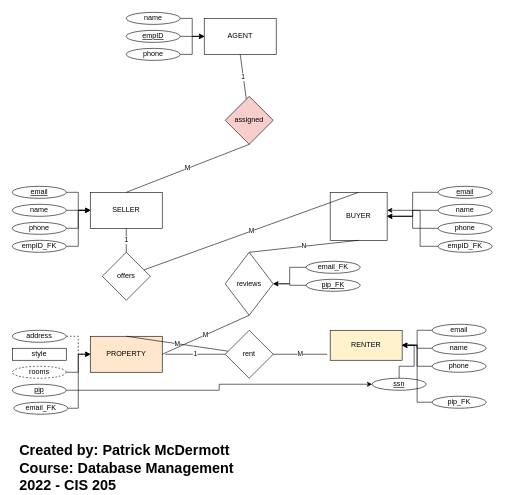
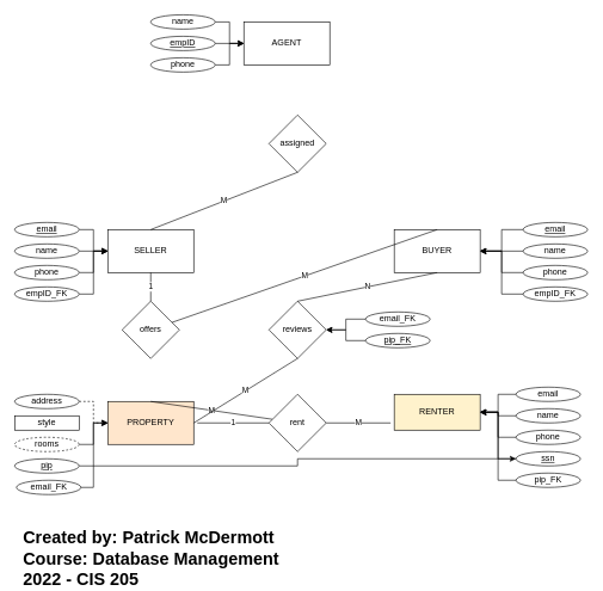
- <mxCell id="13" value="1" style="endArrow=none;html=1;rounded=0;exitX=0.5;exitY=1;exitDx=0;exitDy=0;" parent="1" source="3" target="14" edge="1"><mxGeometry width="50" height="50" relative="1" as="geometry"><mxPoint x="440" y="360" as="sourcePoint" /><mxPoint x="415" y="170" as="targetPoint" /></mxGeometry></mxCell>
- <mxCell id="14" value="assigned" style="rhombus;whiteSpace=wrap;html=1;fillColor=#f8cecc;" parent="1" vertex="1"><mxGeometry x="375" y="160" width="80" height="80" as="geometry" /></mxCell>
+ <mxCell id="14" value="assigned" style="rhombus;whiteSpace=wrap;html=1;" parent="1" vertex="1"><mxGeometry x="375" y="160" width="80" height="80" as="geometry" /></mxCell>
- <mxCell id="6" value="&lt;div&gt;BUYER&lt;/div&gt;" style="rounded=0;whiteSpace=wrap;html=1;" parent="1" vertex="1"><mxGeometry x="550" y="320" width="95" height="80" as="geometry" /></mxCell>
+ <mxCell id="6" value="&lt;div&gt;BUYER&lt;/div&gt;" style="rounded=0;whiteSpace=wrap;html=1;" parent="1" vertex="1"><mxGeometry x="550" y="320" width="120" height="60" as="geometry" /></mxCell>
- <mxCell id="10" value="&lt;div&gt;reviews&lt;/div&gt;" style="rhombus;whiteSpace=wrap;html=1;" parent="1" vertex="1"><mxGeometry x="375" y="420" width="80" height="105" as="geometry" /></mxCell>
+ <mxCell id="10" value="&lt;div&gt;reviews&lt;/div&gt;" style="rhombus;whiteSpace=wrap;html=1;" parent="1" vertex="1"><mxGeometry x="375" y="420" width="80" height="80" as="geometry" /></mxCell>
- <mxCell id="50" value="ssn" style="ellipse;whiteSpace=wrap;html=1;fontStyle=4" parent="1" vertex="1"><mxGeometry x="620" y="630" width="90" height="20" as="geometry" /></mxCell>
+ <mxCell id="50" value="ssn" style="ellipse;whiteSpace=wrap;html=1;fontStyle=4" parent="1" vertex="1"><mxGeometry x="720" y="630" width="90" height="20" as="geometry" /></mxCell>
